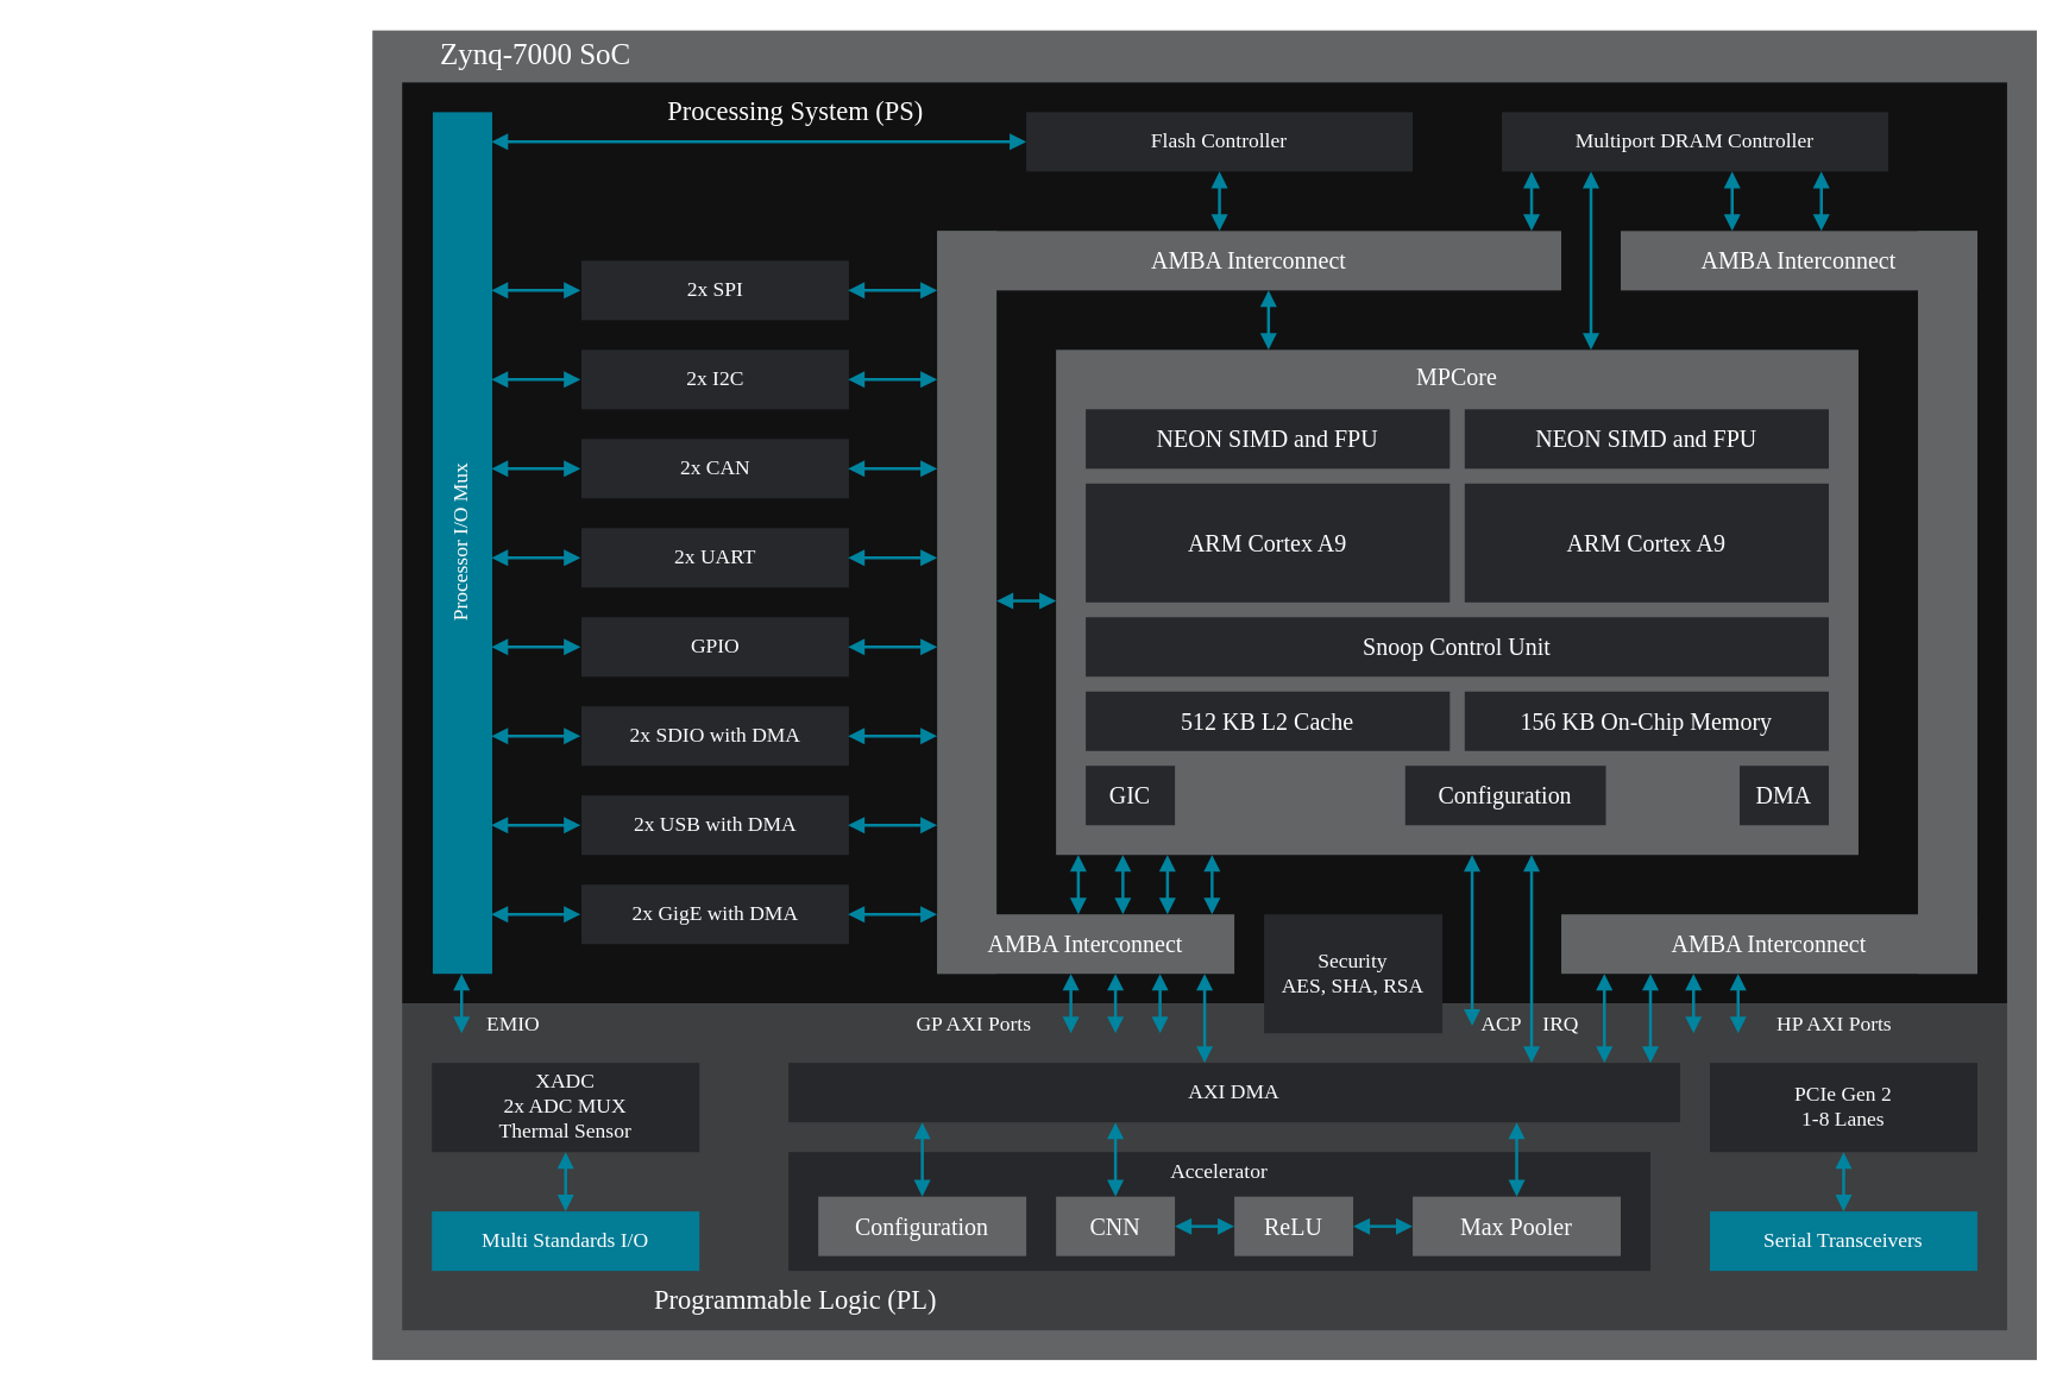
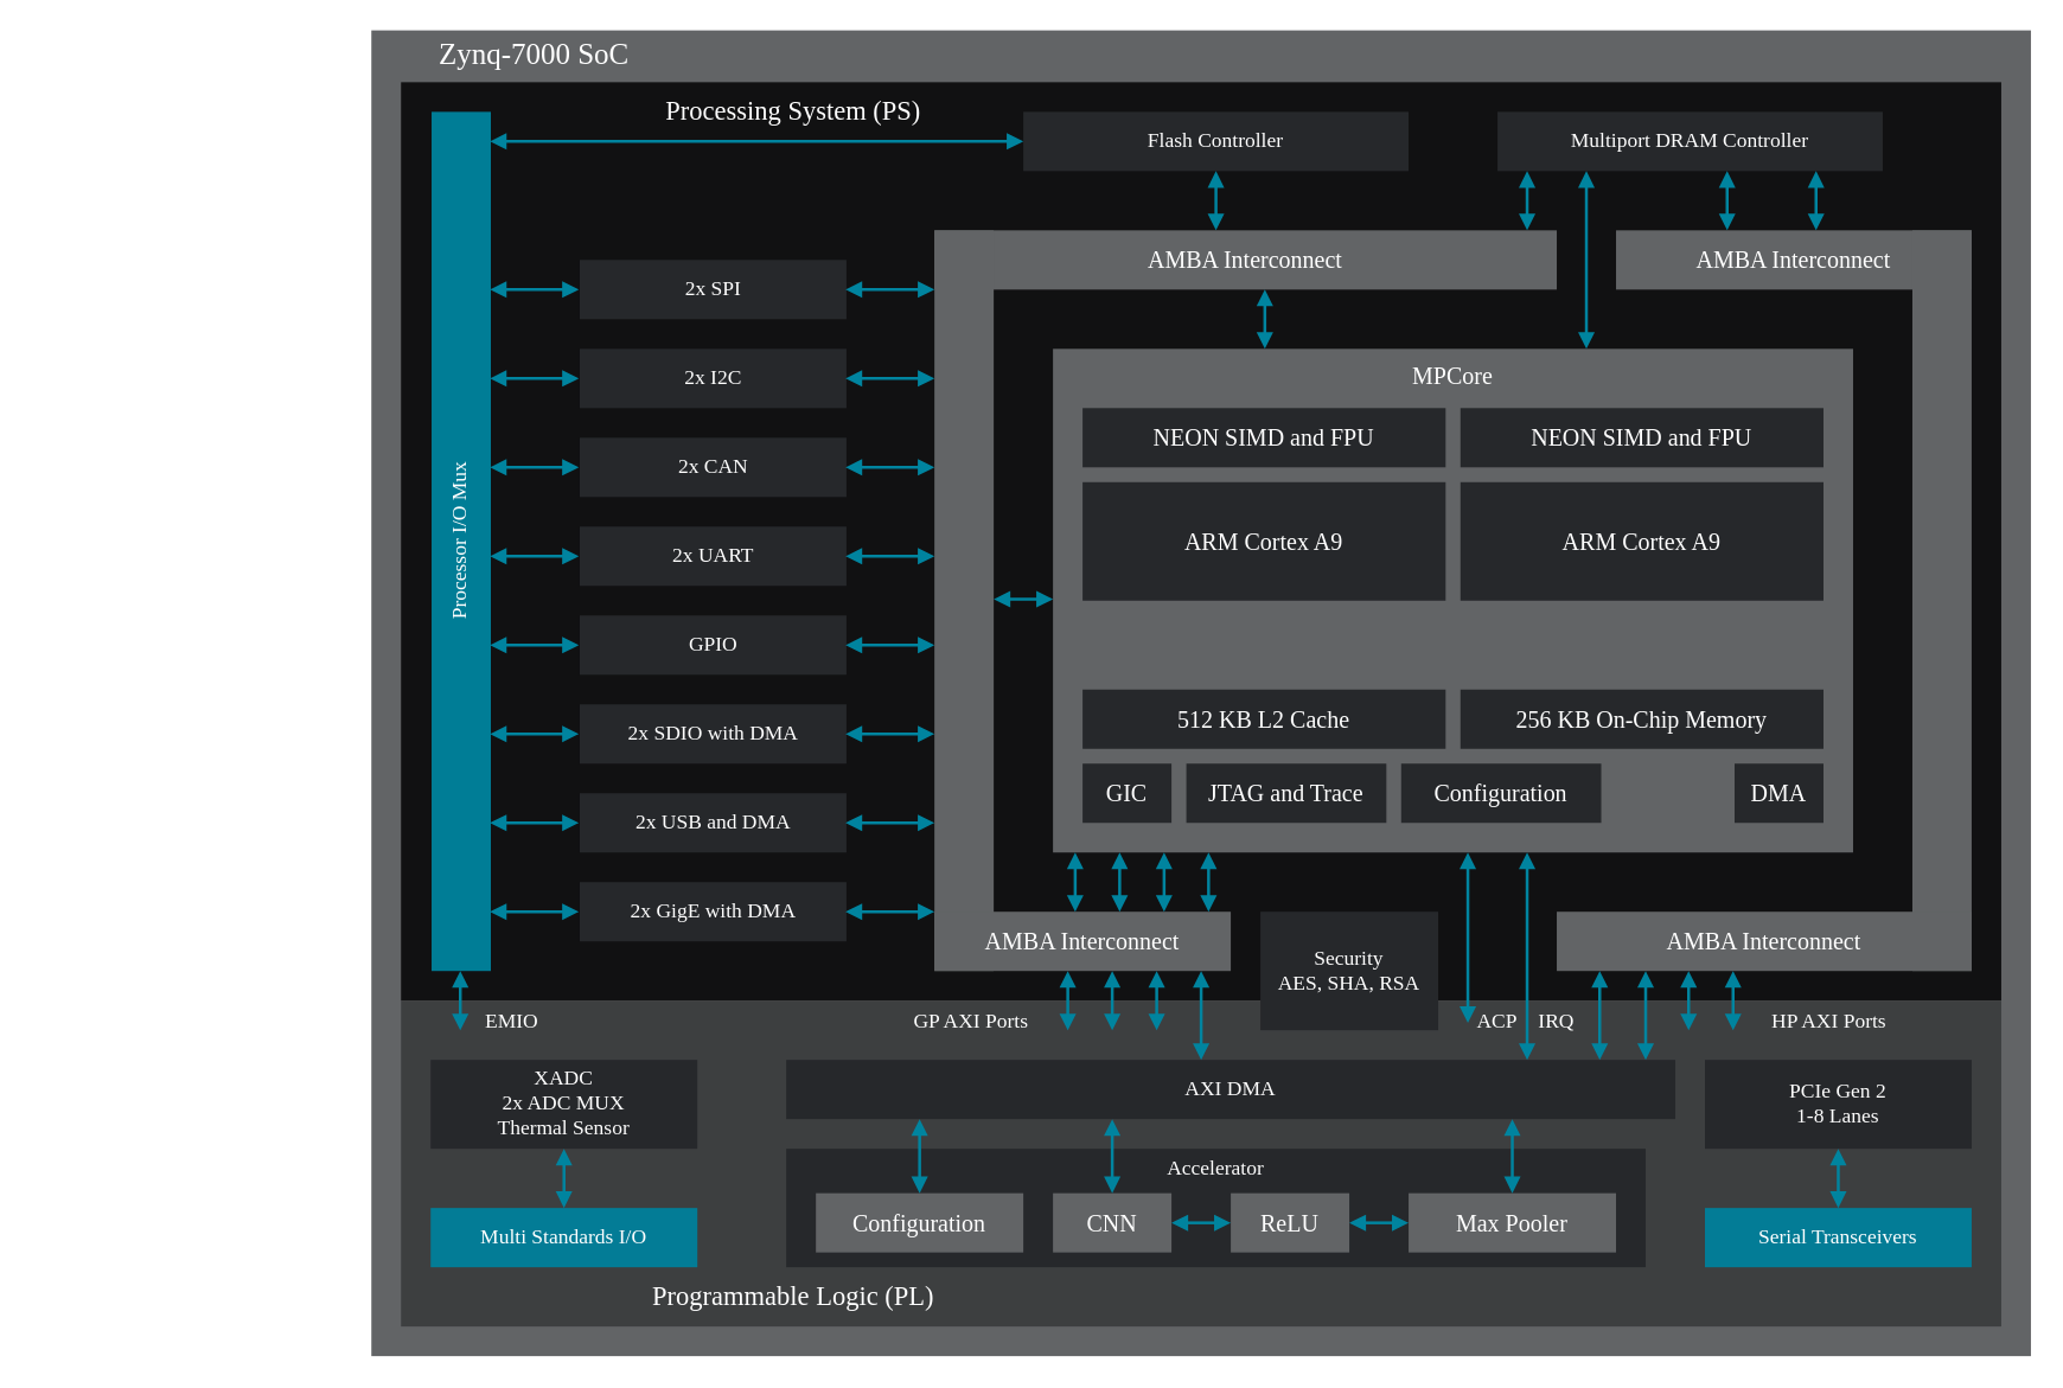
- <mxCell id="10" value="Snoop Control Unit" style="rounded=0;whiteSpace=wrap;html=1;fontColor=light-dark(#ffffff, #ededed);fillColor=light-dark(#26282b, #ededed);fontFamily=VictorMono Nerd Font;strokeColor=none;fontSize=16;" vertex="1" parent="1"><mxGeometry x="730" y="415" width="500" height="40" as="geometry" /></mxCell>
- <mxCell id="12" value="156 KB On-Chip Memory" style="rounded=0;whiteSpace=wrap;html=1;fontColor=light-dark(#ffffff, #ededed);fillColor=light-dark(#26282b, #ededed);fontFamily=VictorMono Nerd Font;strokeColor=none;fontSize=16;" vertex="1" parent="1"><mxGeometry x="985" y="465" width="245" height="40" as="geometry" /></mxCell>
+ <mxCell id="12" value="256 KB On-Chip Memory" style="rounded=0;whiteSpace=wrap;html=1;fontColor=light-dark(#ffffff, #ededed);fillColor=light-dark(#26282b, #ededed);fontFamily=VictorMono Nerd Font;strokeColor=none;fontSize=16;" vertex="1" parent="1"><mxGeometry x="985" y="465" width="245" height="40" as="geometry" /></mxCell>
+ <mxCell id="14" value="JTAG and Trace" style="rounded=0;whiteSpace=wrap;html=1;fontColor=light-dark(#ffffff, #ededed);fillColor=light-dark(#26282b, #ededed);fontFamily=VictorMono Nerd Font;strokeColor=none;fontSize=16;" vertex="1" parent="1"><mxGeometry x="800" y="515" width="135" height="40" as="geometry" /></mxCell>
- <mxCell id="33" value="2x USB with DMA" style="rounded=0;whiteSpace=wrap;html=1;fontColor=light-dark(#ffffff, #ededed);fillColor=light-dark(#26282b, #ededed);fontFamily=VictorMono Nerd Font;strokeColor=none;fontSize=14;" vertex="1" parent="1"><mxGeometry x="390.62" y="535" width="180" height="40" as="geometry" /></mxCell>
+ <mxCell id="33" value="2x USB and DMA" style="rounded=0;whiteSpace=wrap;html=1;fontColor=light-dark(#ffffff, #ededed);fillColor=light-dark(#26282b, #ededed);fontFamily=VictorMono Nerd Font;strokeColor=none;fontSize=14;" vertex="1" parent="1"><mxGeometry x="390.62" y="535" width="180" height="40" as="geometry" /></mxCell>
